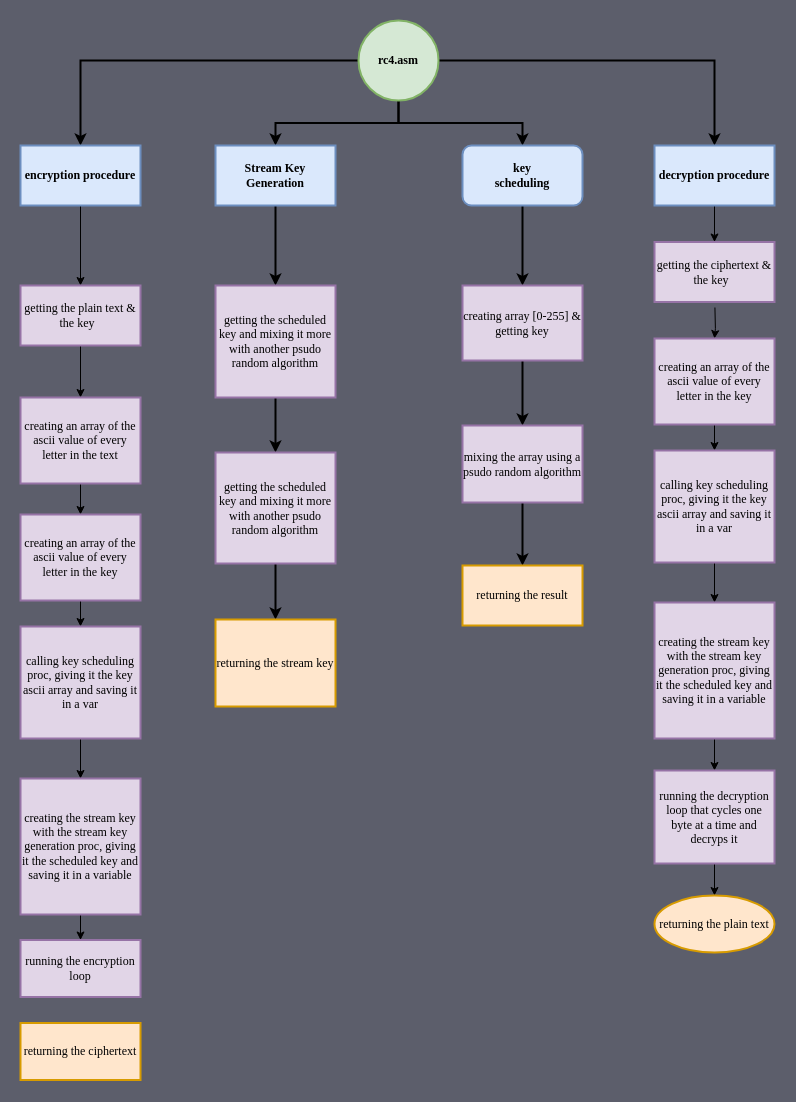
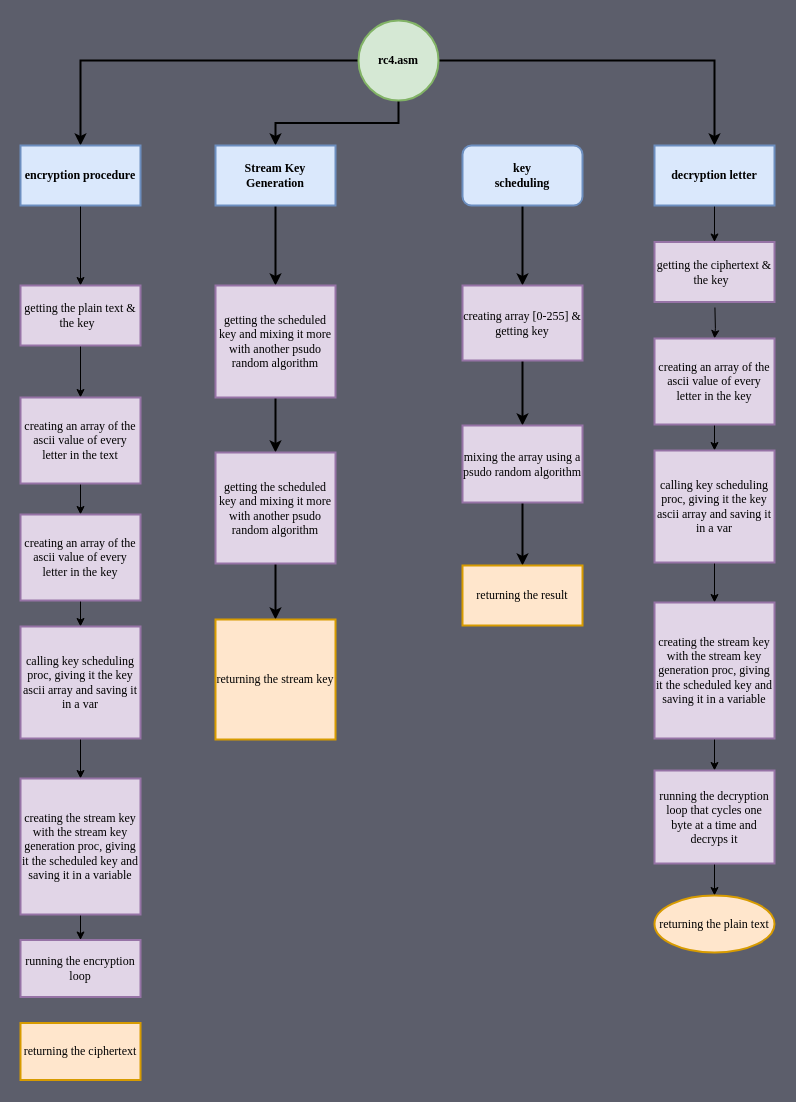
- <mxCell id="5" style="edgeStyle=orthogonalEdgeStyle;rounded=0;orthogonalLoop=1;jettySize=auto;exitX=0.5;exitY=1;exitDx=0;exitDy=0;strokeWidth=2;fontFamily=Lucida Console;html=1;labelBackgroundColor=none;fontStyle=0" parent="1" source="6" target="31" edge="1"><mxGeometry relative="1" as="geometry" /></mxCell>
- <mxCell id="8" value="decryption procedure" style="whiteSpace=wrap;fillColor=#dae8fc;strokeColor=#6c8ebf;strokeWidth=2;fontFamily=Lucida Console;html=1;labelBackgroundColor=none;fontStyle=1" parent="1" vertex="1"><mxGeometry x="654" y="145" width="120" height="60" as="geometry" /></mxCell>
+ <mxCell id="8" value="decryption letter" style="whiteSpace=wrap;fillColor=#dae8fc;strokeColor=#6c8ebf;strokeWidth=2;fontFamily=Lucida Console;html=1;labelBackgroundColor=none;fontStyle=1" parent="1" vertex="1"><mxGeometry x="654" y="145" width="120" height="60" as="geometry" /></mxCell>
- <mxCell id="29" value="returning the stream key" style="whiteSpace=wrap;fillColor=#ffe6cc;strokeColor=#d79b00;strokeWidth=2;fontFamily=Lucida Console;html=1;labelBackgroundColor=none;fontStyle=0" parent="1" vertex="1"><mxGeometry x="215" y="619" width="120" height="87" as="geometry" /></mxCell>
+ <mxCell id="29" value="returning the stream key" style="whiteSpace=wrap;fillColor=#ffe6cc;strokeColor=#d79b00;strokeWidth=2;fontFamily=Lucida Console;html=1;labelBackgroundColor=none;fontStyle=0" parent="1" vertex="1"><mxGeometry x="215" y="619" width="120" height="120" as="geometry" /></mxCell>
